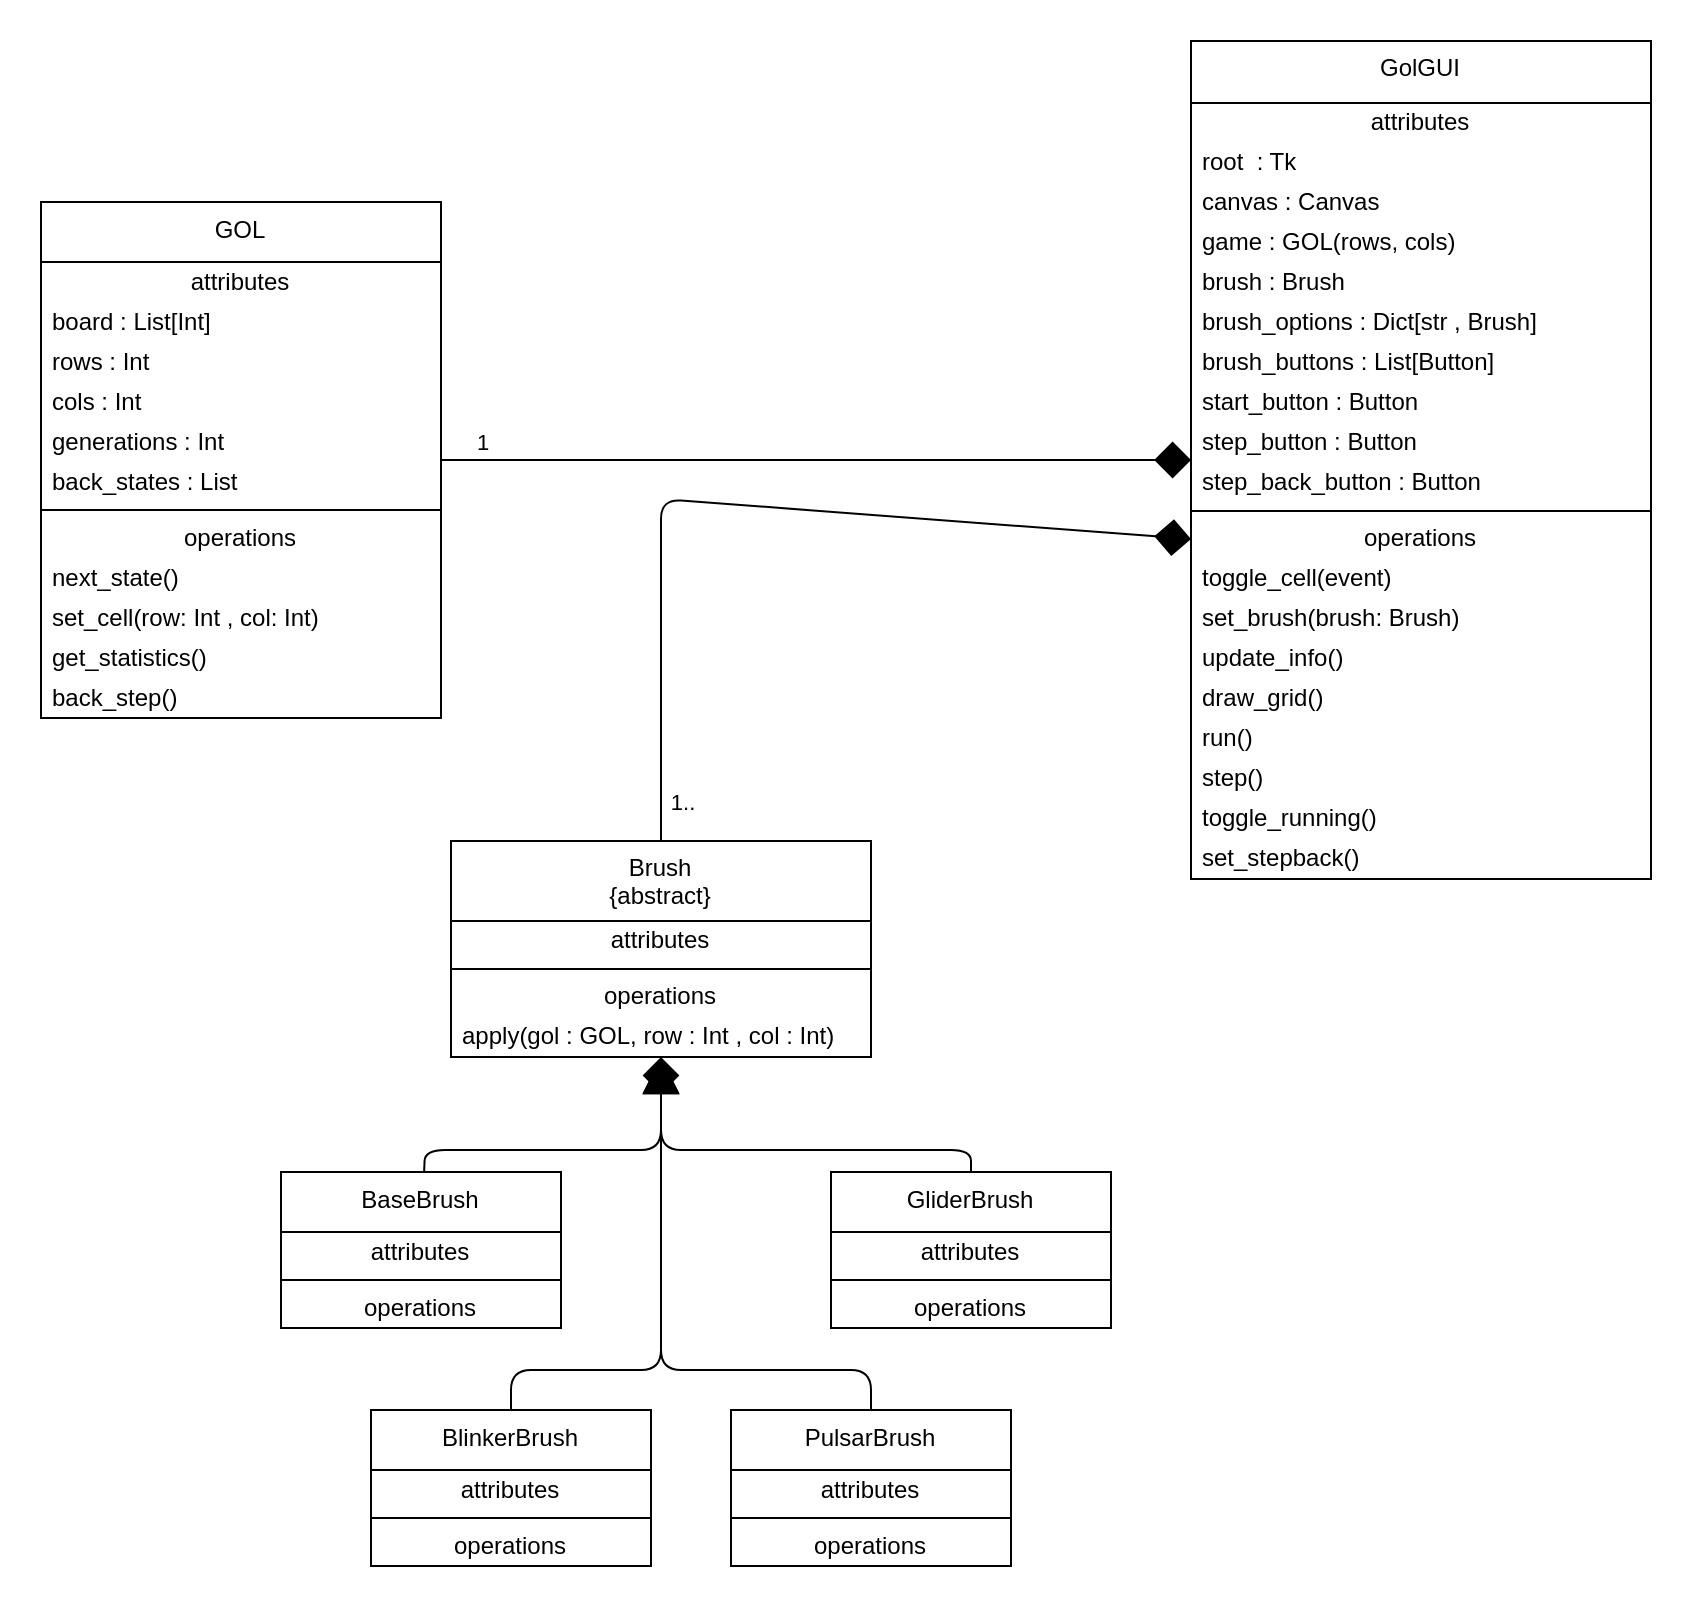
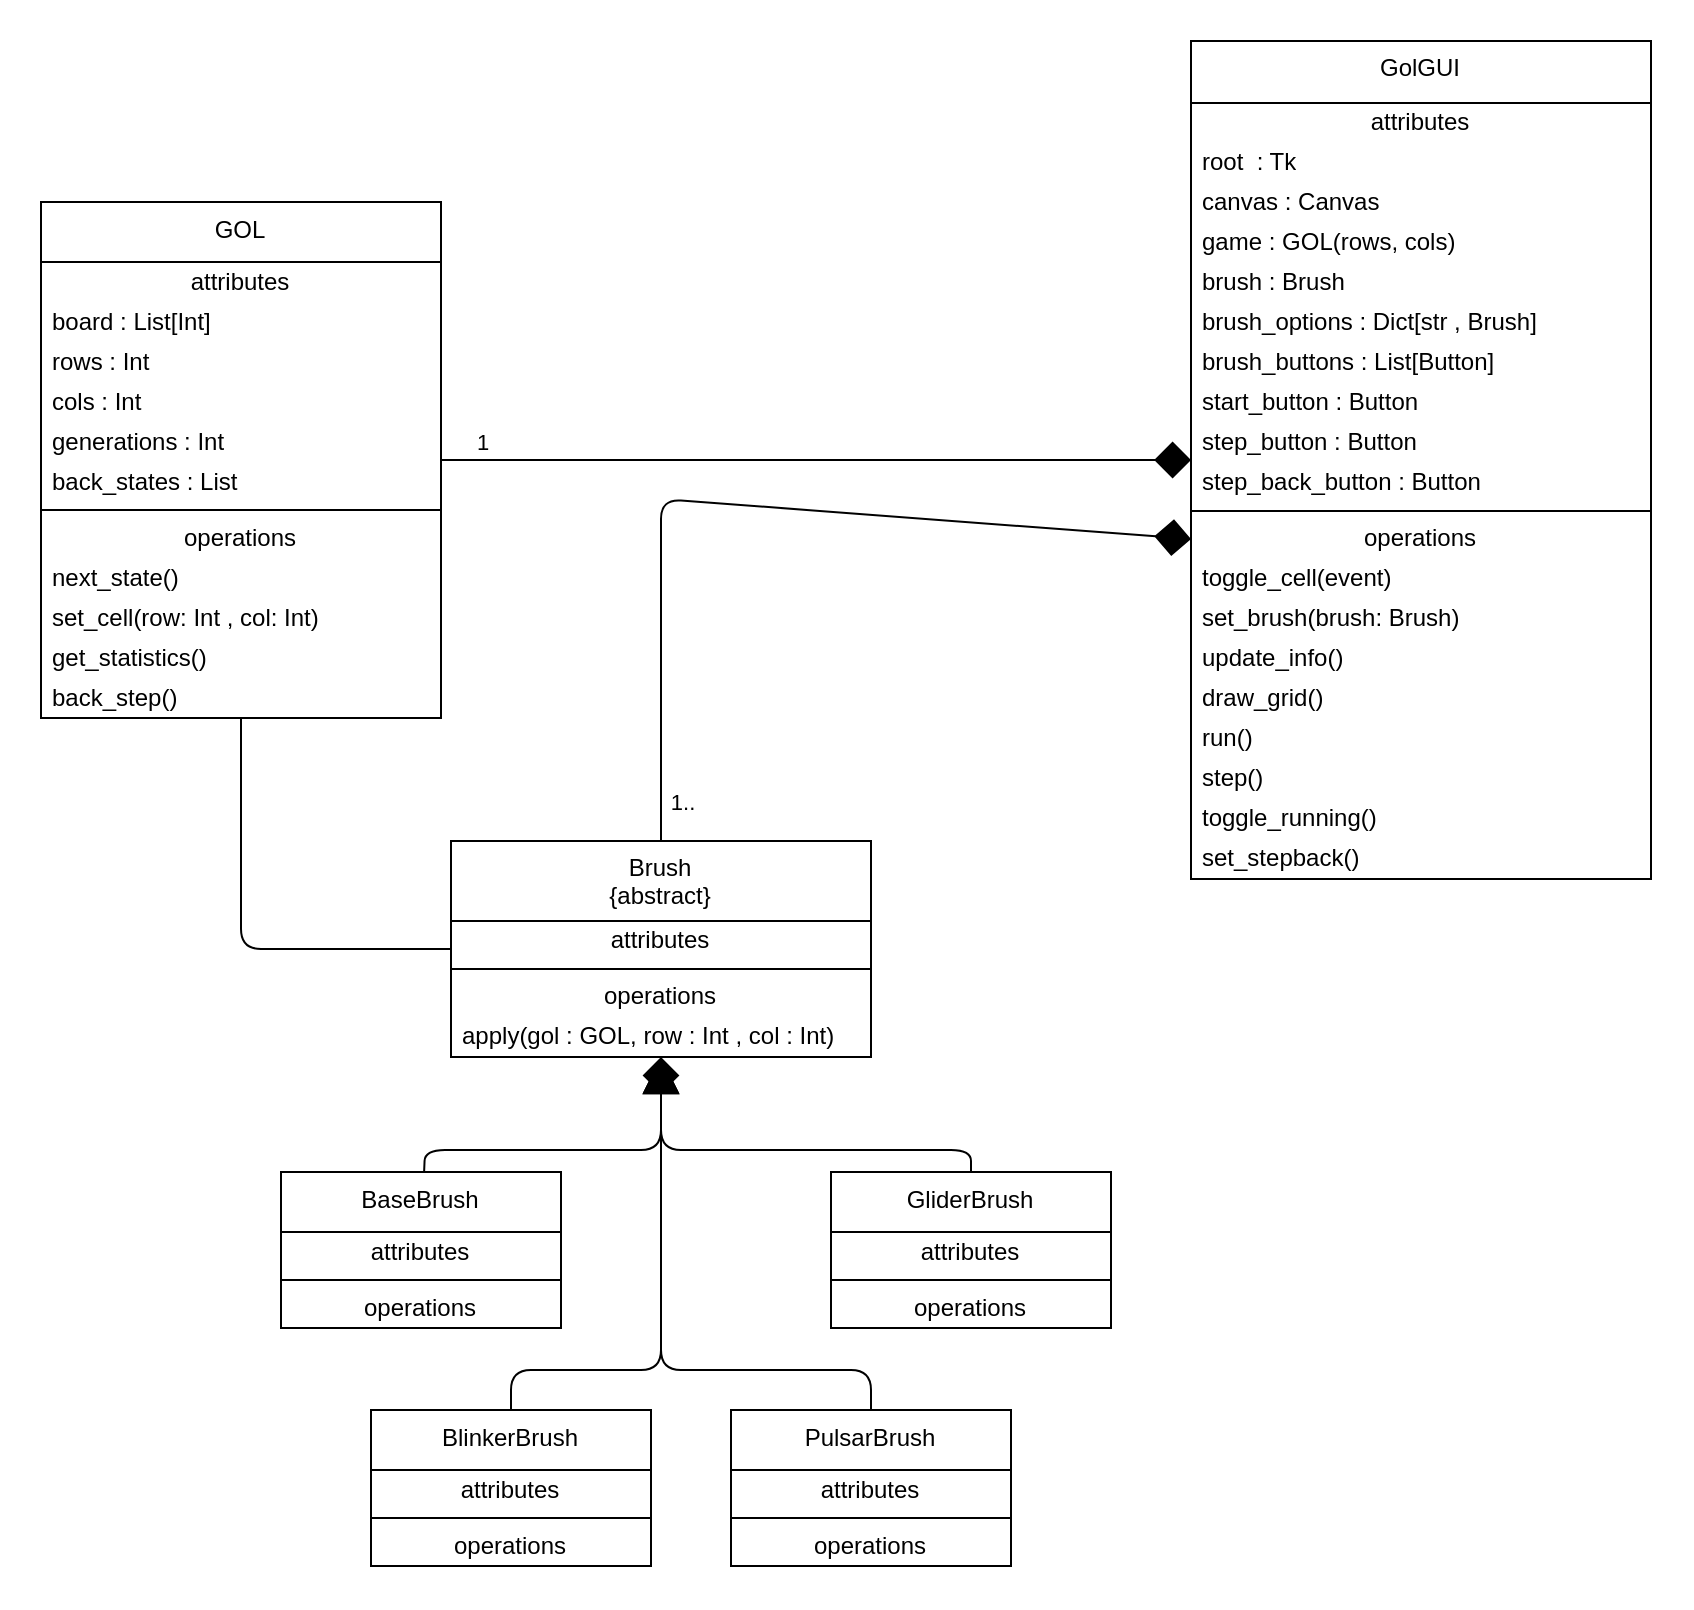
+ <mxCell id="38" style="edgeStyle=none;html=1;endArrow=none;endFill=0;" parent="1" source="39" target="23" edge="1"><mxGeometry relative="1" as="geometry"><Array as="points"><mxPoint x="120" y="474" /></Array></mxGeometry></mxCell>
